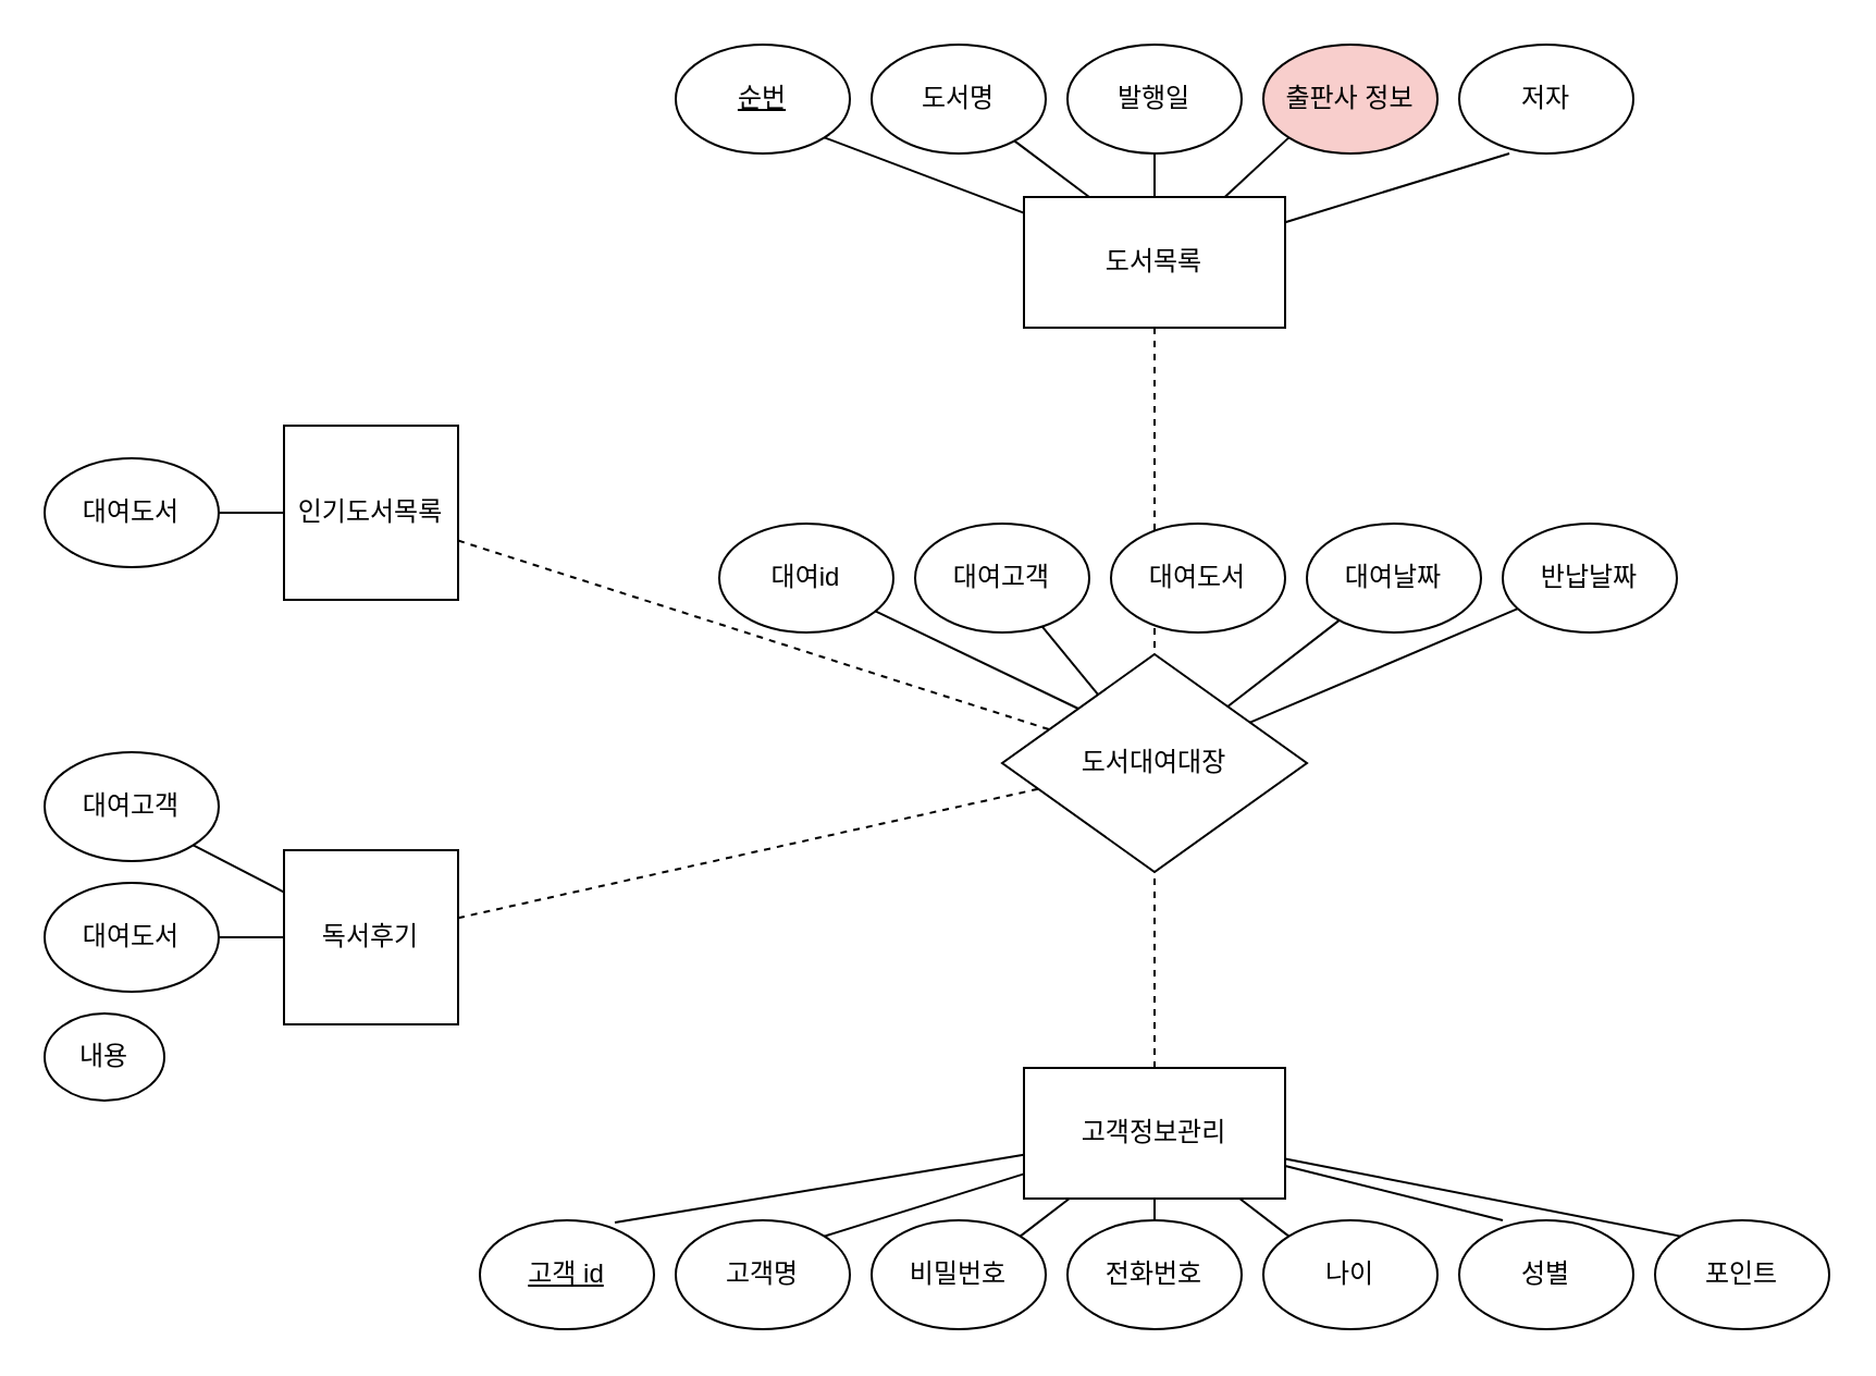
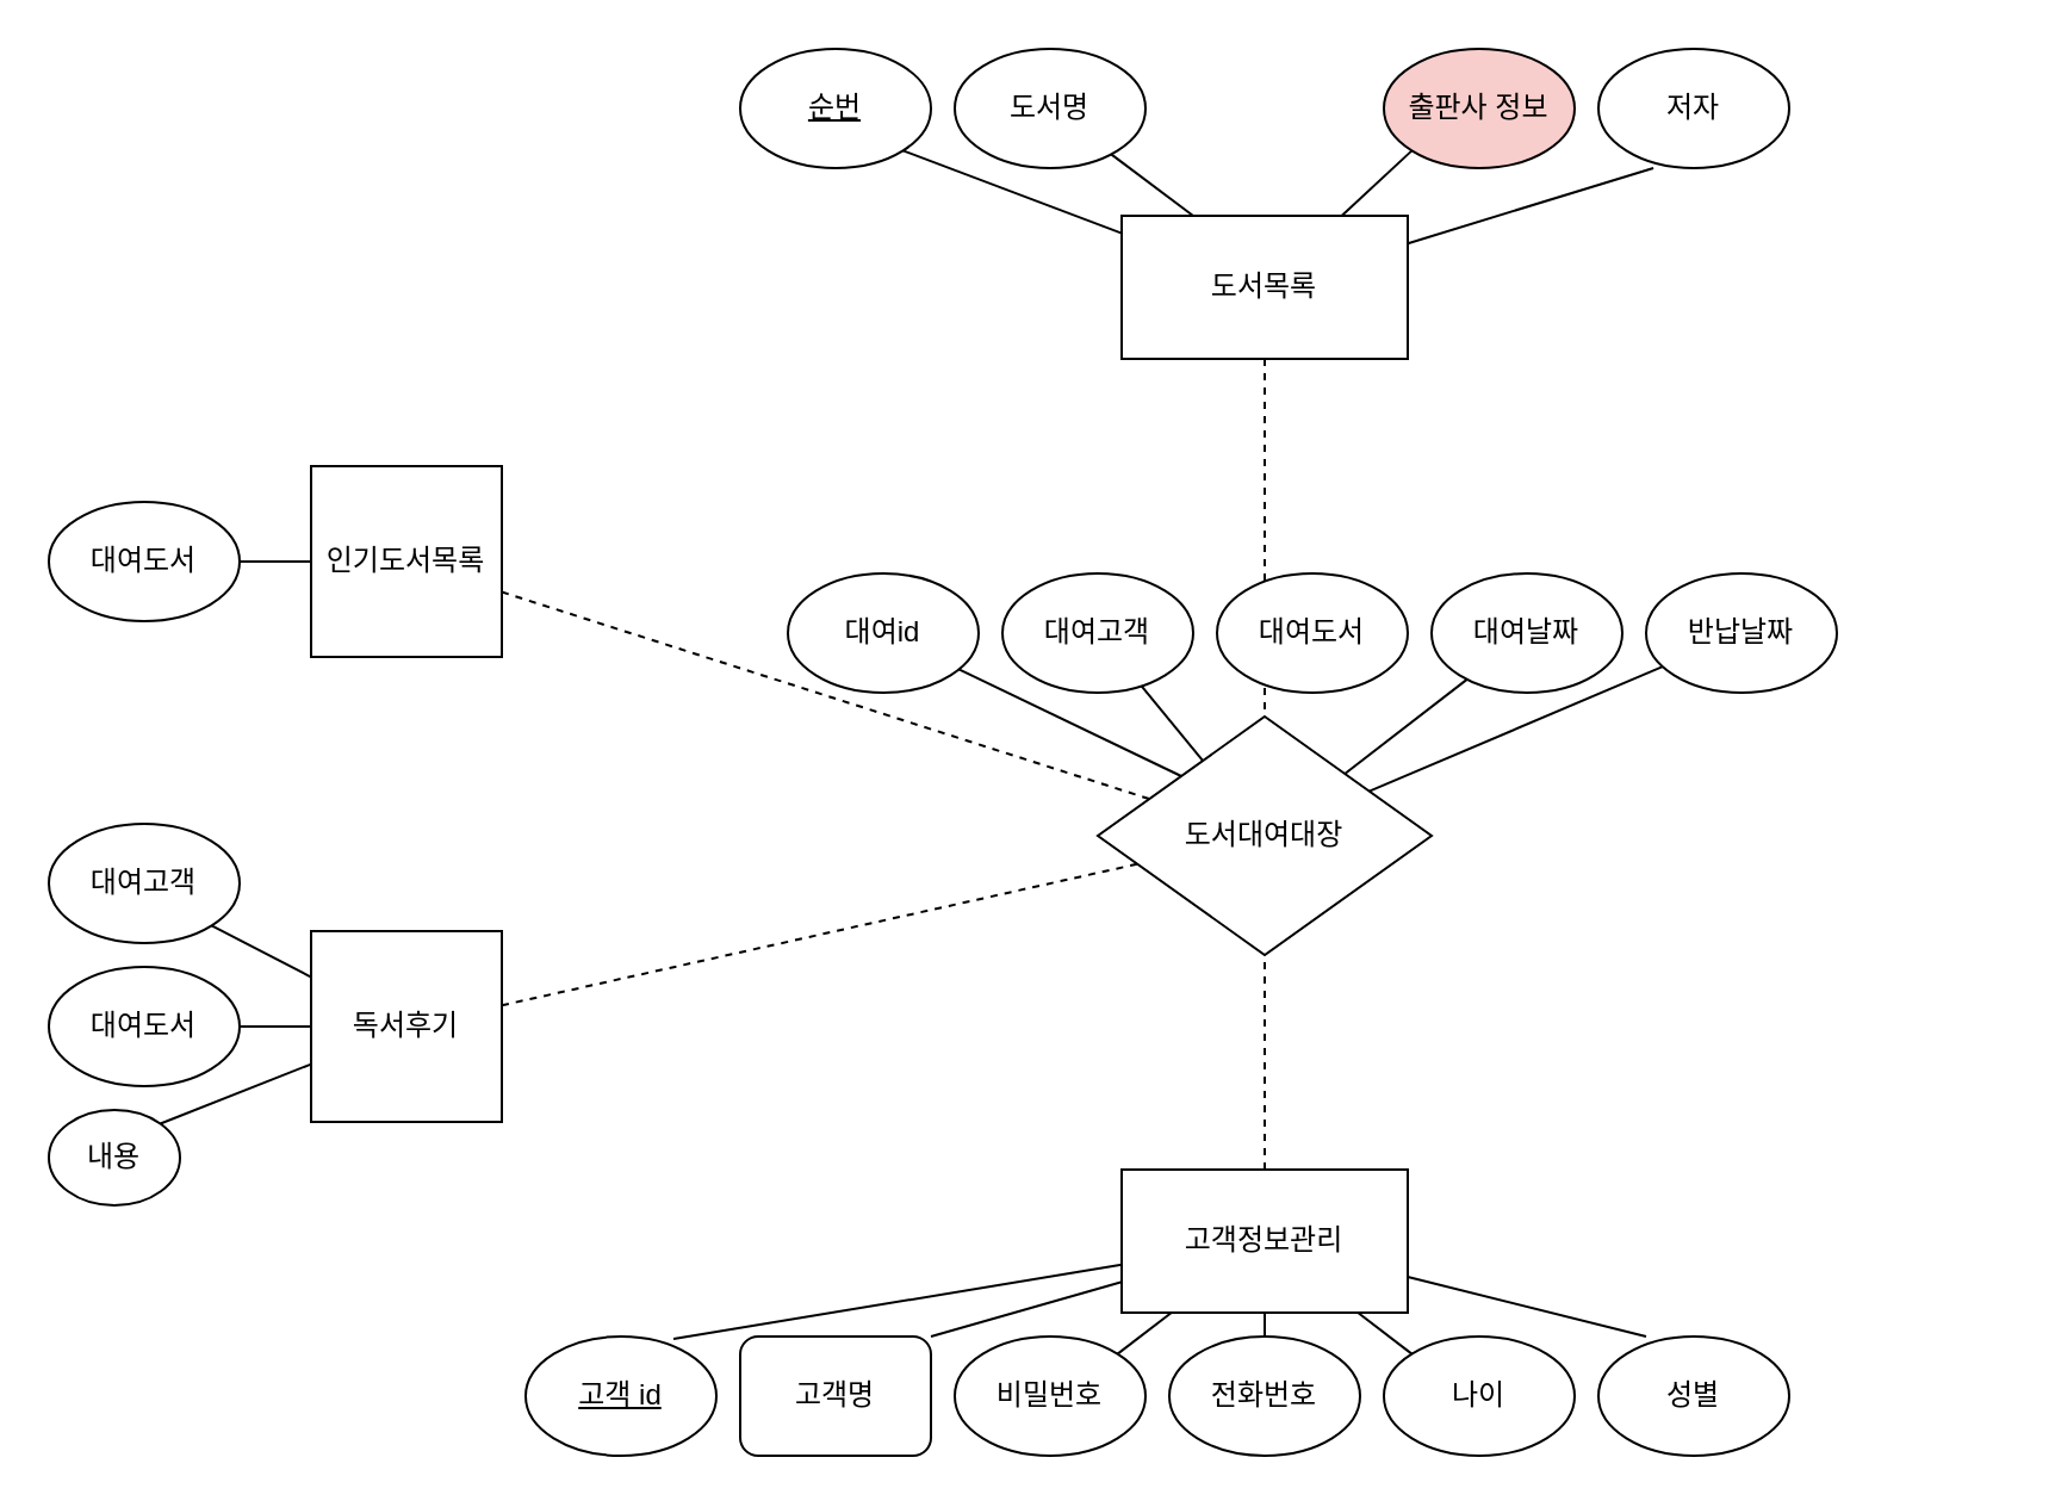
- <mxCell id="22" value="발행일" style="ellipse;whiteSpace=wrap;html=1;" parent="1" vertex="1"><mxGeometry x="490" y="20" width="80" height="50" as="geometry" /></mxCell>
- <mxCell id="4" style="edgeStyle=none;rounded=0;orthogonalLoop=1;jettySize=auto;html=1;exitX=0.5;exitY=0;exitDx=0;exitDy=0;entryX=0.5;entryY=1;entryDx=0;entryDy=0;endArrow=none;endFill=0;" parent="1" source="8" target="22" edge="1"><mxGeometry relative="1" as="geometry" /></mxCell>
+ <mxCell id="49" style="edgeStyle=none;rounded=0;orthogonalLoop=1;jettySize=auto;html=1;endArrow=none;endFill=0;exitX=1;exitY=0;exitDx=0;exitDy=0;" parent="1" source="50" target="43" edge="1"><mxGeometry relative="1" as="geometry" /></mxCell>
- <mxCell id="15" style="edgeStyle=none;rounded=0;orthogonalLoop=1;jettySize=auto;html=1;entryX=0;entryY=0;entryDx=0;entryDy=0;endArrow=none;endFill=0;" parent="1" source="17" target="29" edge="1"><mxGeometry relative="1" as="geometry" /></mxCell>
- <mxCell id="24" value="고객명" style="ellipse;whiteSpace=wrap;html=1;" parent="1" vertex="1"><mxGeometry x="310" y="560" width="80" height="50" as="geometry" /></mxCell>
+ <mxCell id="24" value="고객명" style="whiteSpace=wrap;html=1;rounded=1;" parent="1" vertex="1"><mxGeometry x="310" y="560" width="80" height="50" as="geometry" /></mxCell>
- <mxCell id="29" value="포인트" style="ellipse;whiteSpace=wrap;html=1;" parent="1" vertex="1"><mxGeometry x="760" y="560" width="80" height="50" as="geometry" /></mxCell>
